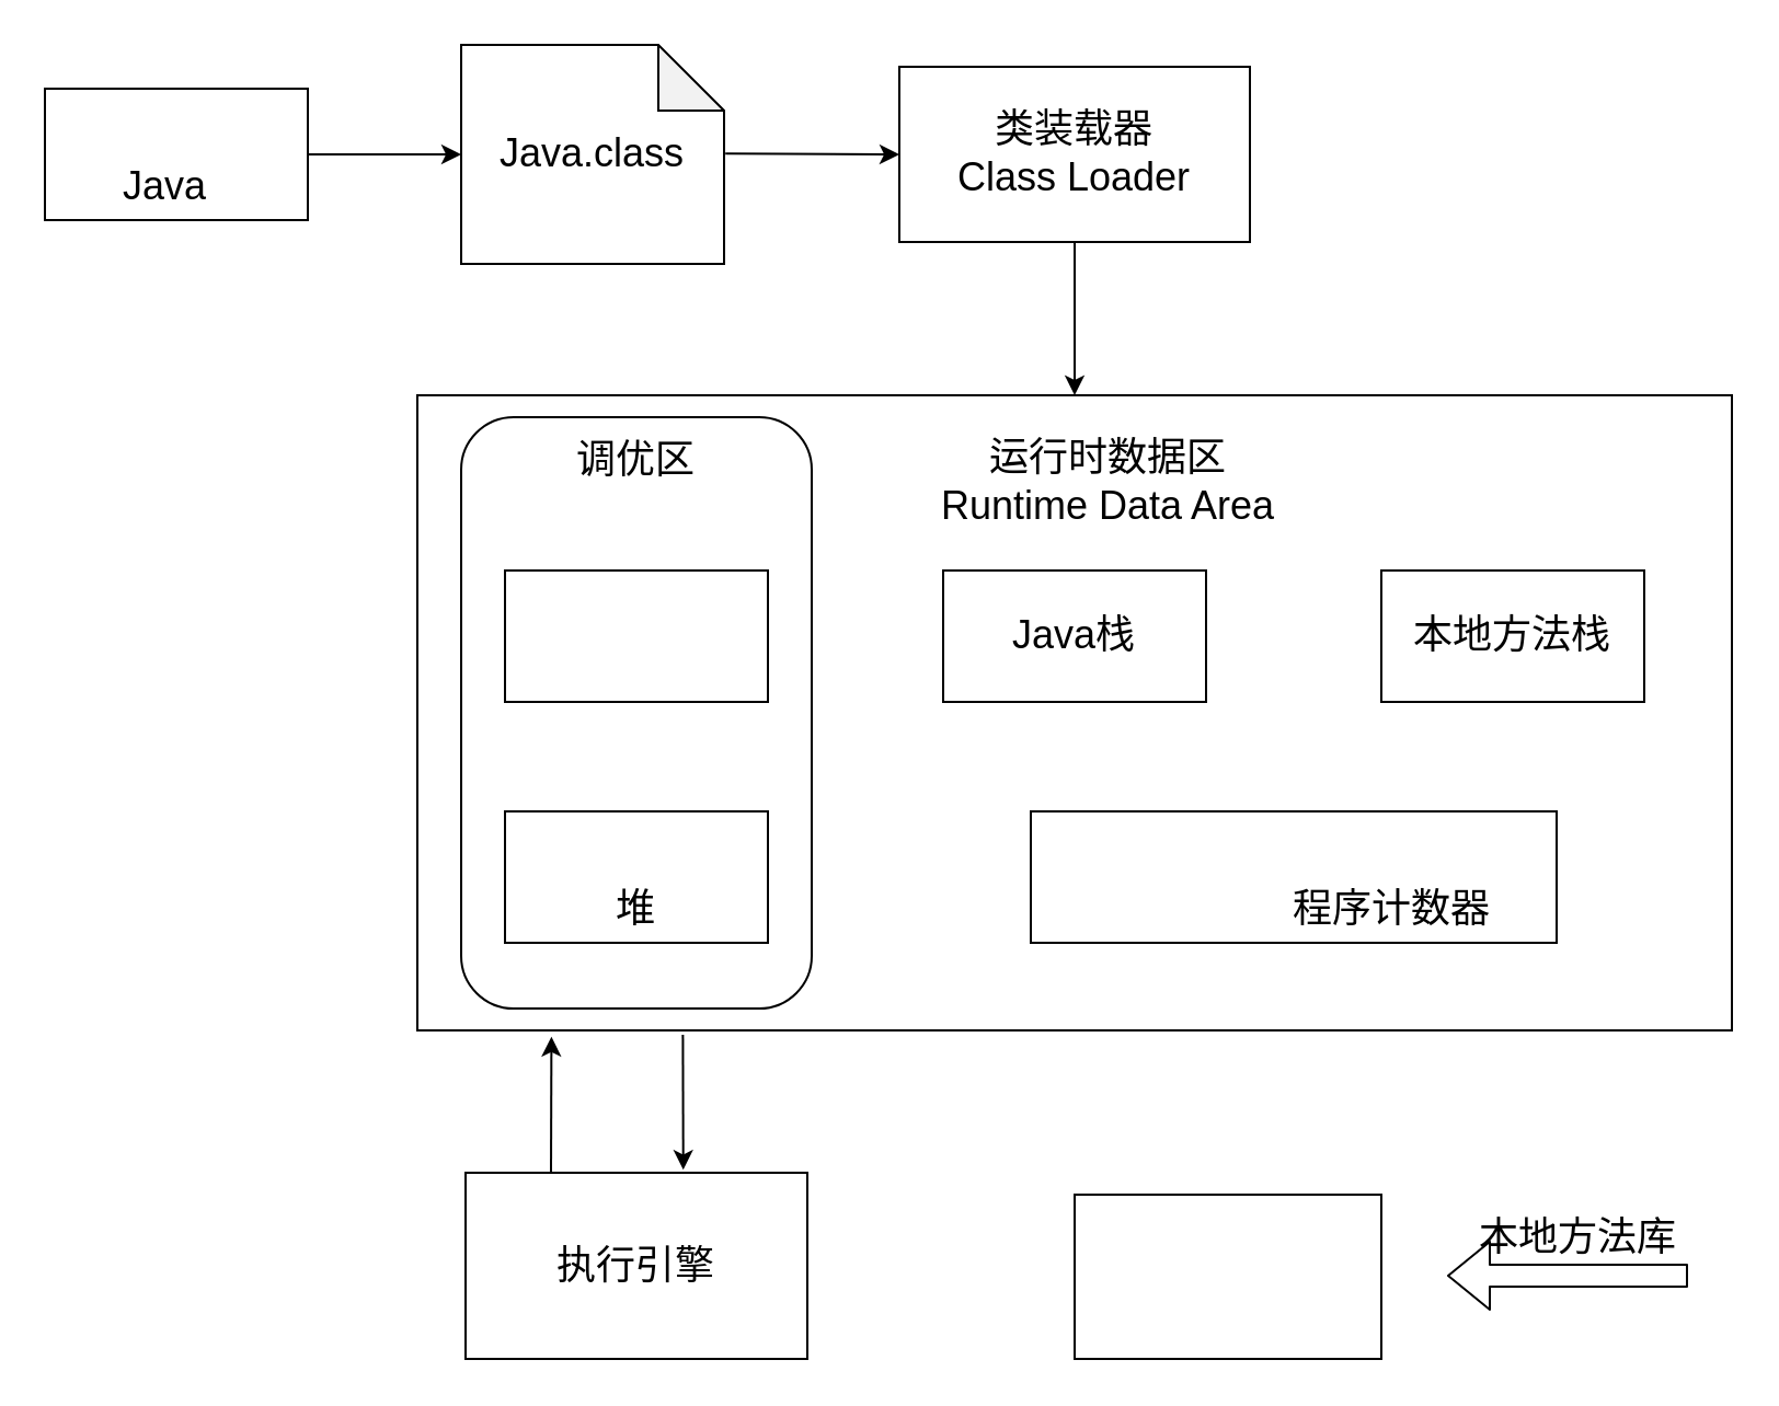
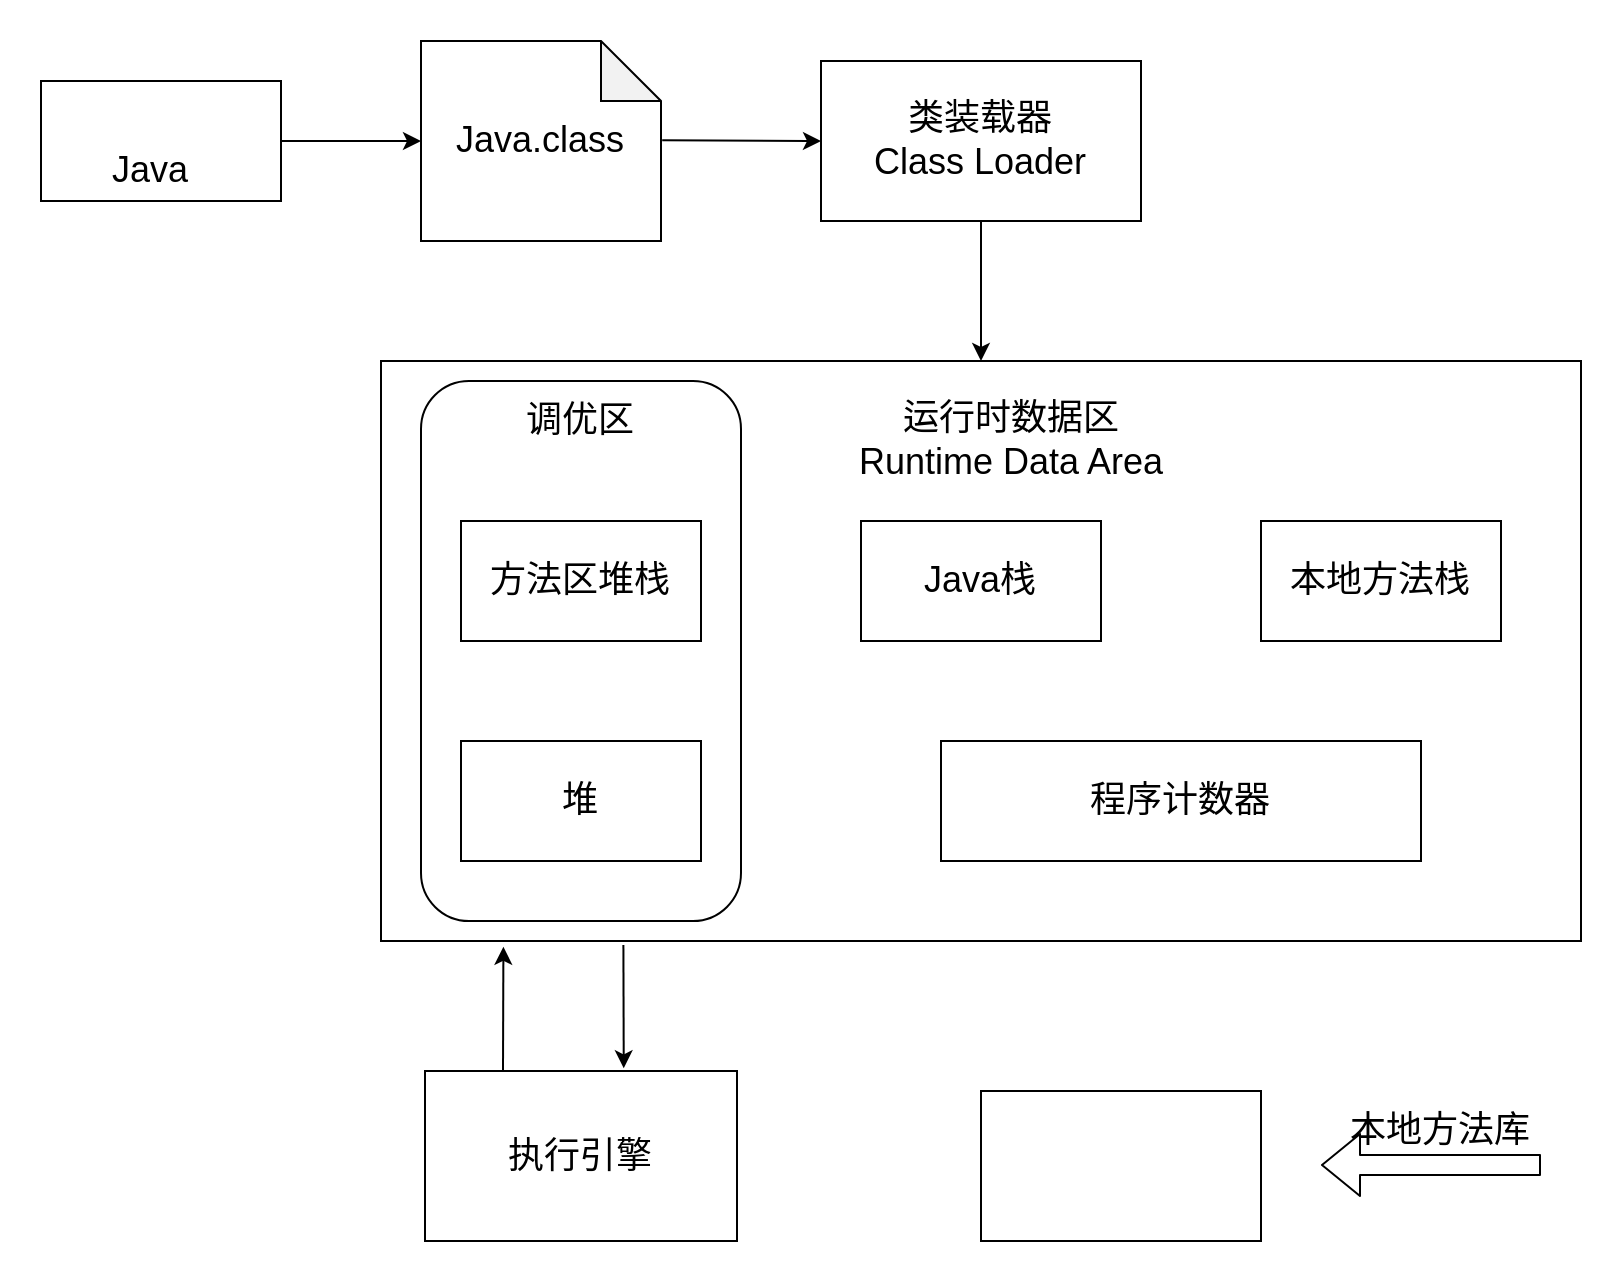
+ <mxCell id="15" value="&lt;font style=&quot;font-size: 18px&quot;&gt;方法区堆栈&lt;/font&gt;" style="text;html=1;strokeColor=none;fillColor=none;align=center;verticalAlign=middle;whiteSpace=wrap;rounded=0;" vertex="1" parent="1"><mxGeometry x="240" y="280" width="100" height="20" as="geometry" /></mxCell>
- <mxCell id="17" value="&lt;font style=&quot;font-size: 18px&quot;&gt;堆&lt;/font&gt;" style="text;html=1;strokeColor=none;fillColor=none;align=center;verticalAlign=middle;whiteSpace=wrap;rounded=0;" vertex="1" parent="1"><mxGeometry x="240" y="405" width="100" height="20" as="geometry" /></mxCell>
+ <mxCell id="17" value="&lt;font style=&quot;font-size: 18px&quot;&gt;堆&lt;/font&gt;" style="text;html=1;strokeColor=none;fillColor=none;align=center;verticalAlign=middle;whiteSpace=wrap;rounded=0;" vertex="1" parent="1"><mxGeometry x="240" y="390" width="100" height="20" as="geometry" /></mxCell>
- <mxCell id="23" value="&lt;font style=&quot;font-size: 18px&quot;&gt;程序计数器&lt;/font&gt;" style="text;html=1;strokeColor=none;fillColor=none;align=center;verticalAlign=middle;whiteSpace=wrap;rounded=0;" vertex="1" parent="1"><mxGeometry x="585" y="405" width="100" height="20" as="geometry" /></mxCell>
+ <mxCell id="23" value="&lt;font style=&quot;font-size: 18px&quot;&gt;程序计数器&lt;/font&gt;" style="text;html=1;strokeColor=none;fillColor=none;align=center;verticalAlign=middle;whiteSpace=wrap;rounded=0;" vertex="1" parent="1"><mxGeometry x="540" y="390" width="100" height="20" as="geometry" /></mxCell>
